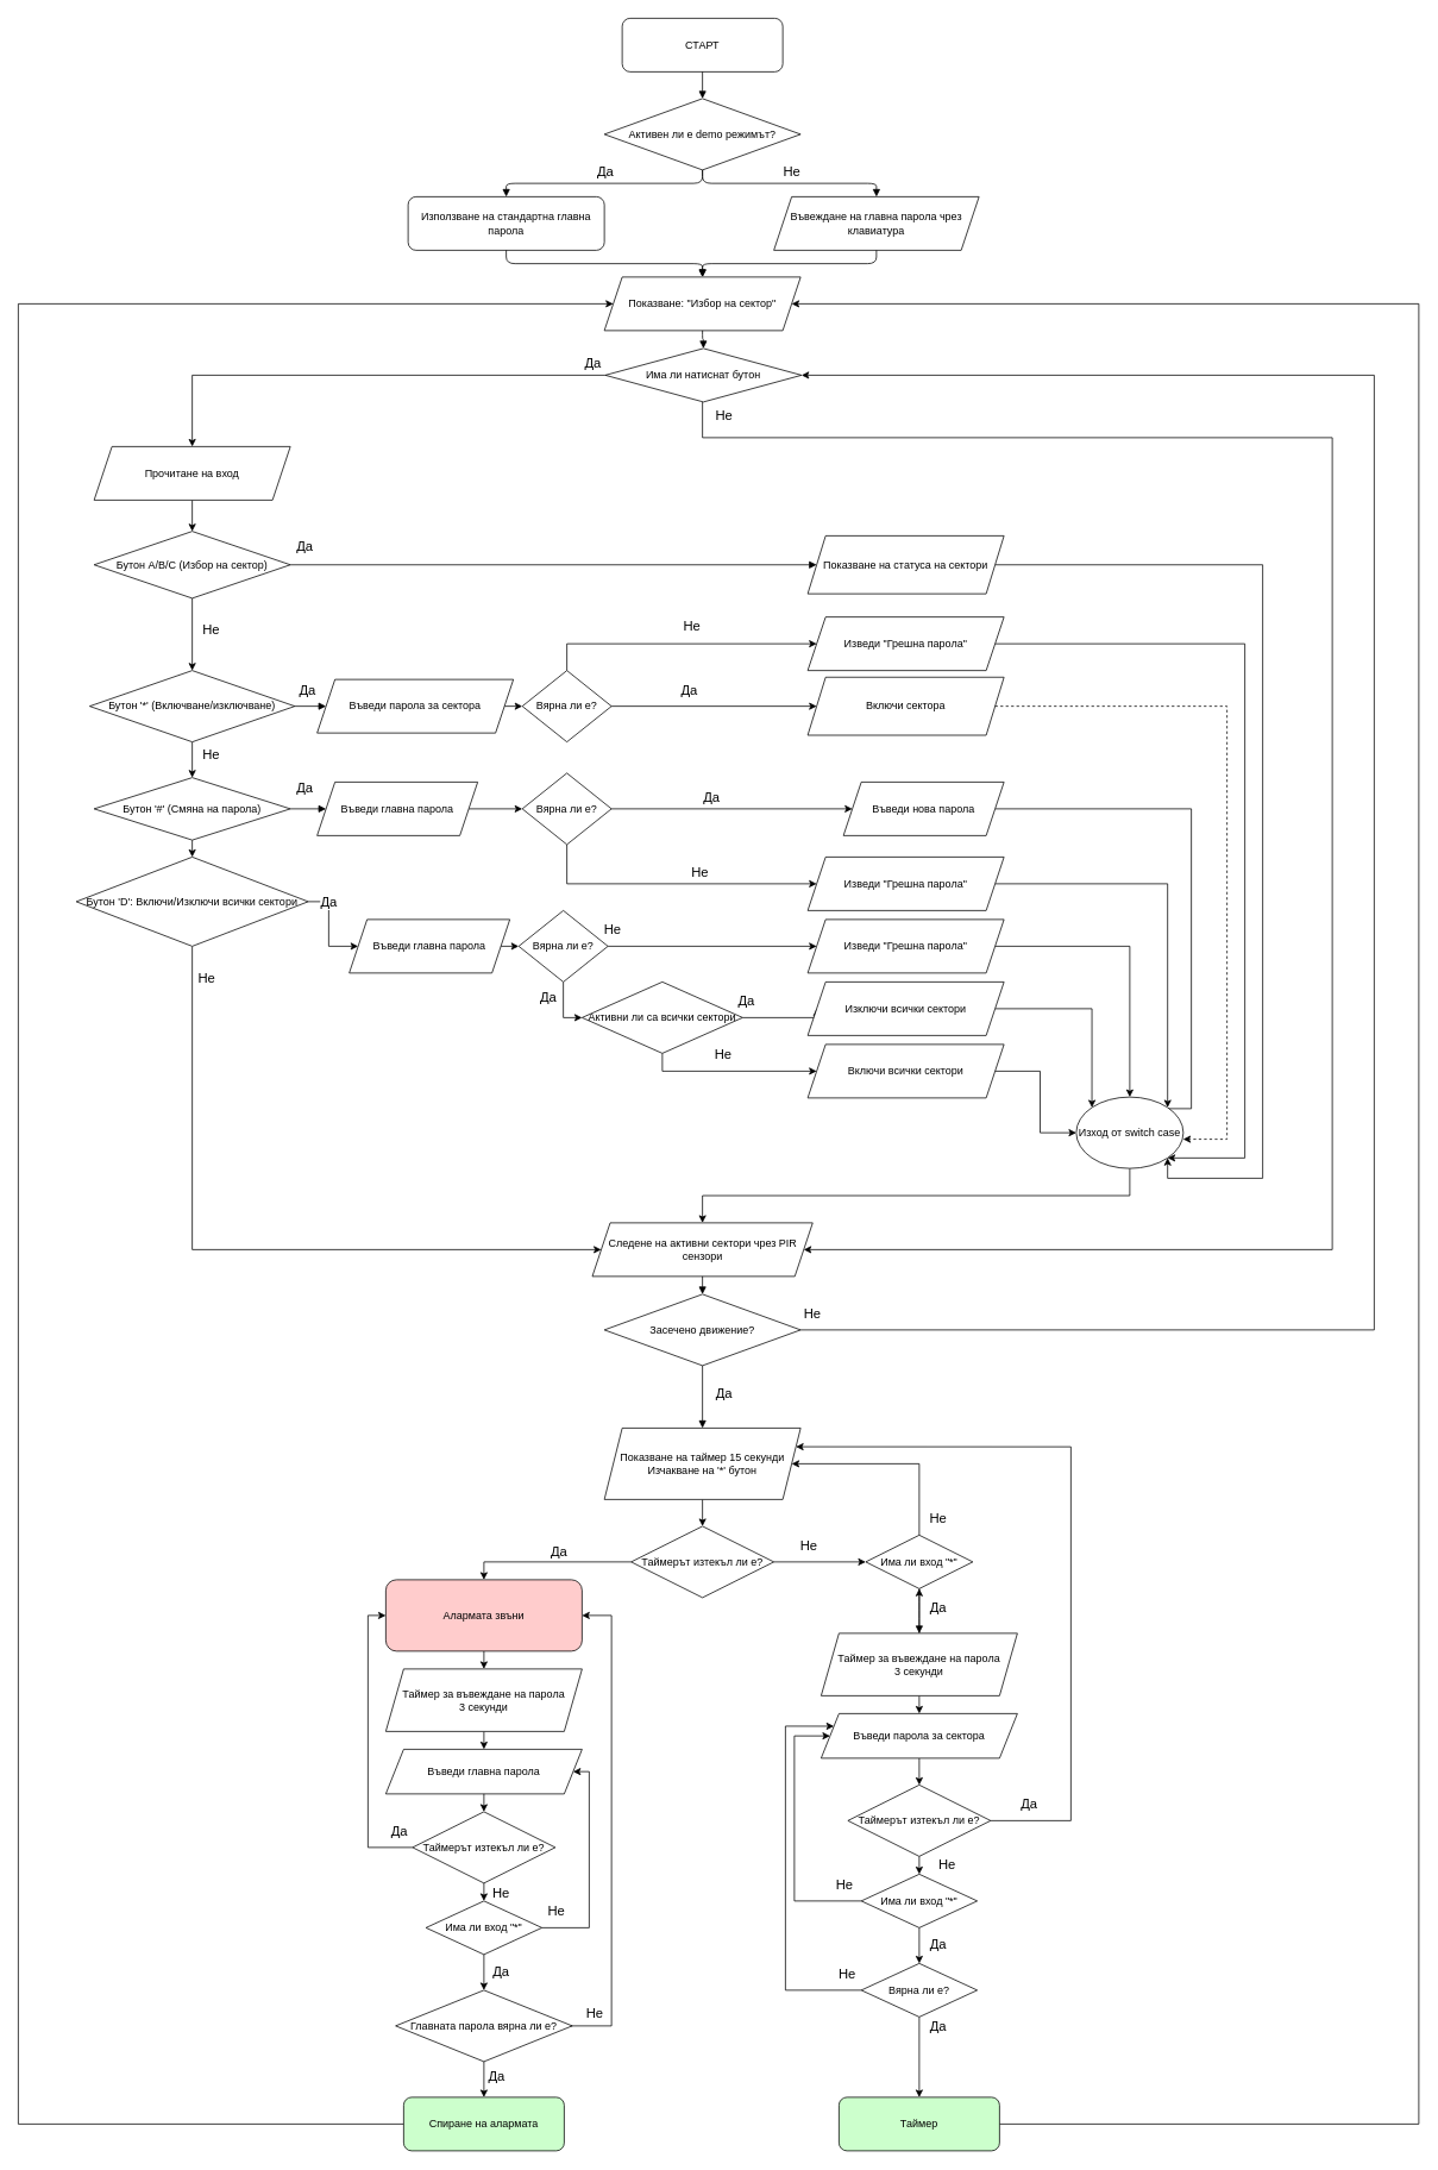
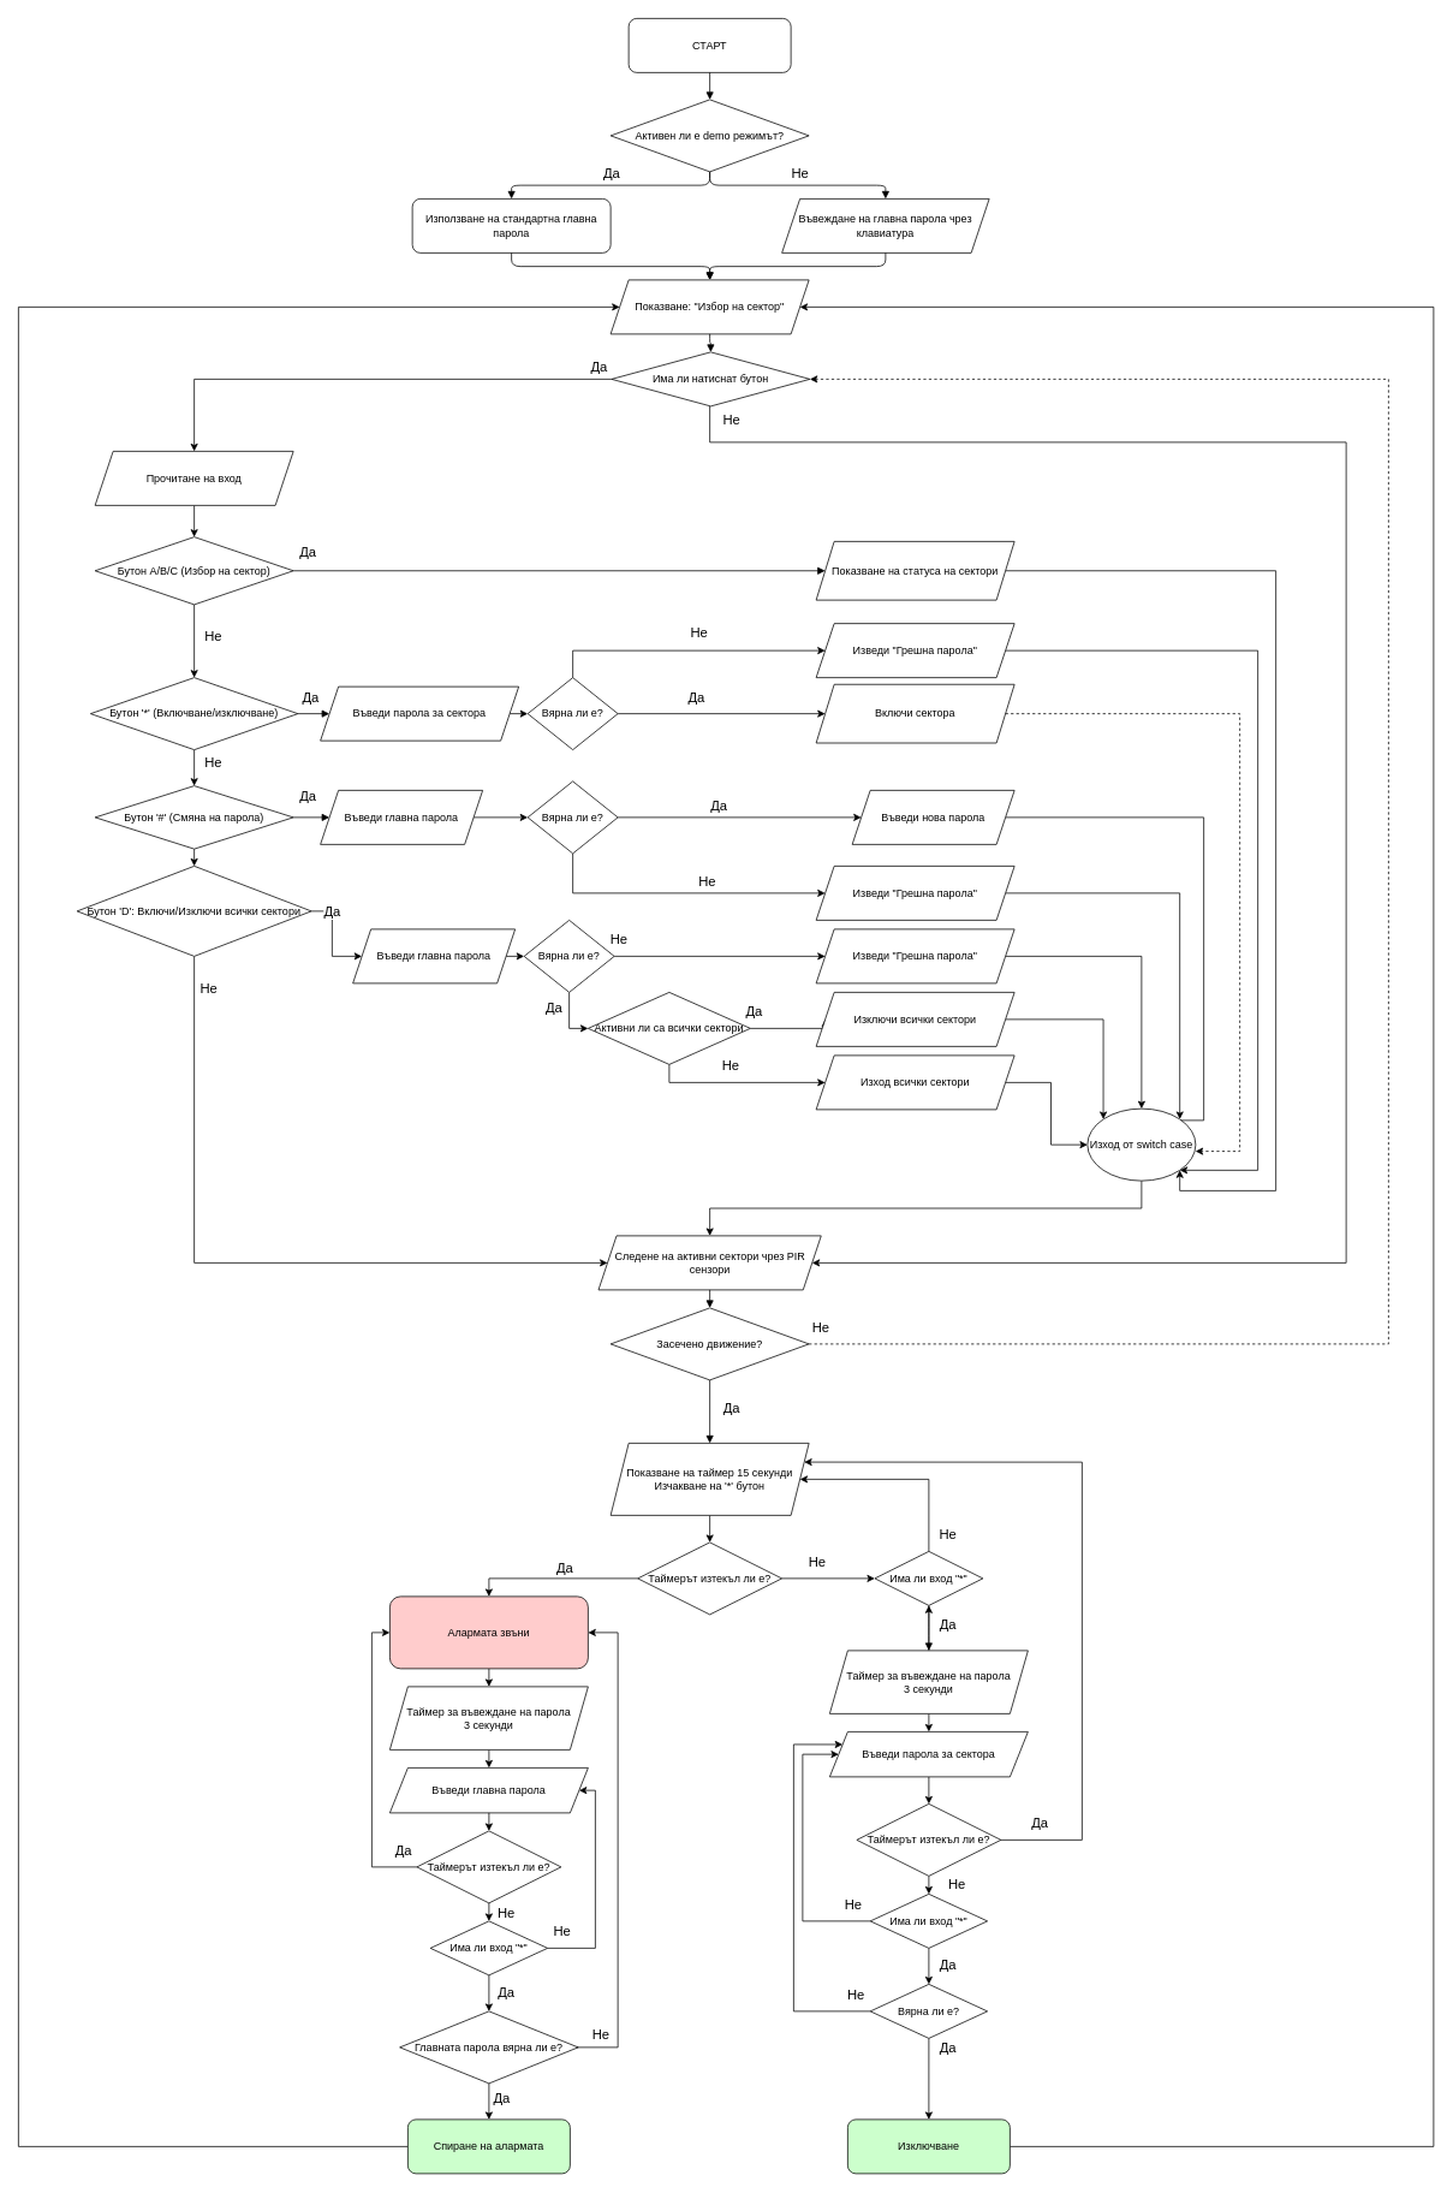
- <mxCell id="48" style="edgeStyle=orthogonalEdgeStyle;rounded=0;orthogonalLoop=1;jettySize=auto;html=1;exitX=1;exitY=0.5;exitDx=0;exitDy=0;entryX=1;entryY=0.5;entryDx=0;entryDy=0;" edge="1" parent="1" source="50" target="18"><mxGeometry relative="1" as="geometry"><Array as="points"><mxPoint x="1540" y="1490" /><mxPoint x="1540" y="420" /></Array></mxGeometry></mxCell>
+ <mxCell id="48" style="edgeStyle=orthogonalEdgeStyle;rounded=0;orthogonalLoop=1;jettySize=auto;html=1;exitX=1;exitY=0.5;exitDx=0;exitDy=0;entryX=1;entryY=0.5;entryDx=0;entryDy=0;dashed=1;" edge="1" parent="1" source="50" target="18"><mxGeometry relative="1" as="geometry"><Array as="points"><mxPoint x="1540" y="1490" /><mxPoint x="1540" y="420" /></Array></mxGeometry></mxCell>
- <mxCell id="103" value="Включи всички сектори" style="shape=parallelogram;perimeter=parallelogramPerimeter;whiteSpace=wrap;html=1;fixedSize=1;" vertex="1" parent="1"><mxGeometry x="905" y="1170" width="220" height="60" as="geometry" /></mxCell>
+ <mxCell id="103" value="Изход всички сектори" style="shape=parallelogram;perimeter=parallelogramPerimeter;whiteSpace=wrap;html=1;fixedSize=1;" vertex="1" parent="1"><mxGeometry x="905" y="1170" width="220" height="60" as="geometry" /></mxCell>
- <mxCell id="61" value="Таймер" style="rounded=1;whiteSpace=wrap;html=1;fillColor=#ccffcc;" parent="1" vertex="1"><mxGeometry x="940" y="2350" width="180" height="60" as="geometry" /></mxCell>
+ <mxCell id="61" value="Изключване" style="rounded=1;whiteSpace=wrap;html=1;fillColor=#ccffcc;" parent="1" vertex="1"><mxGeometry x="940" y="2350" width="180" height="60" as="geometry" /></mxCell>
